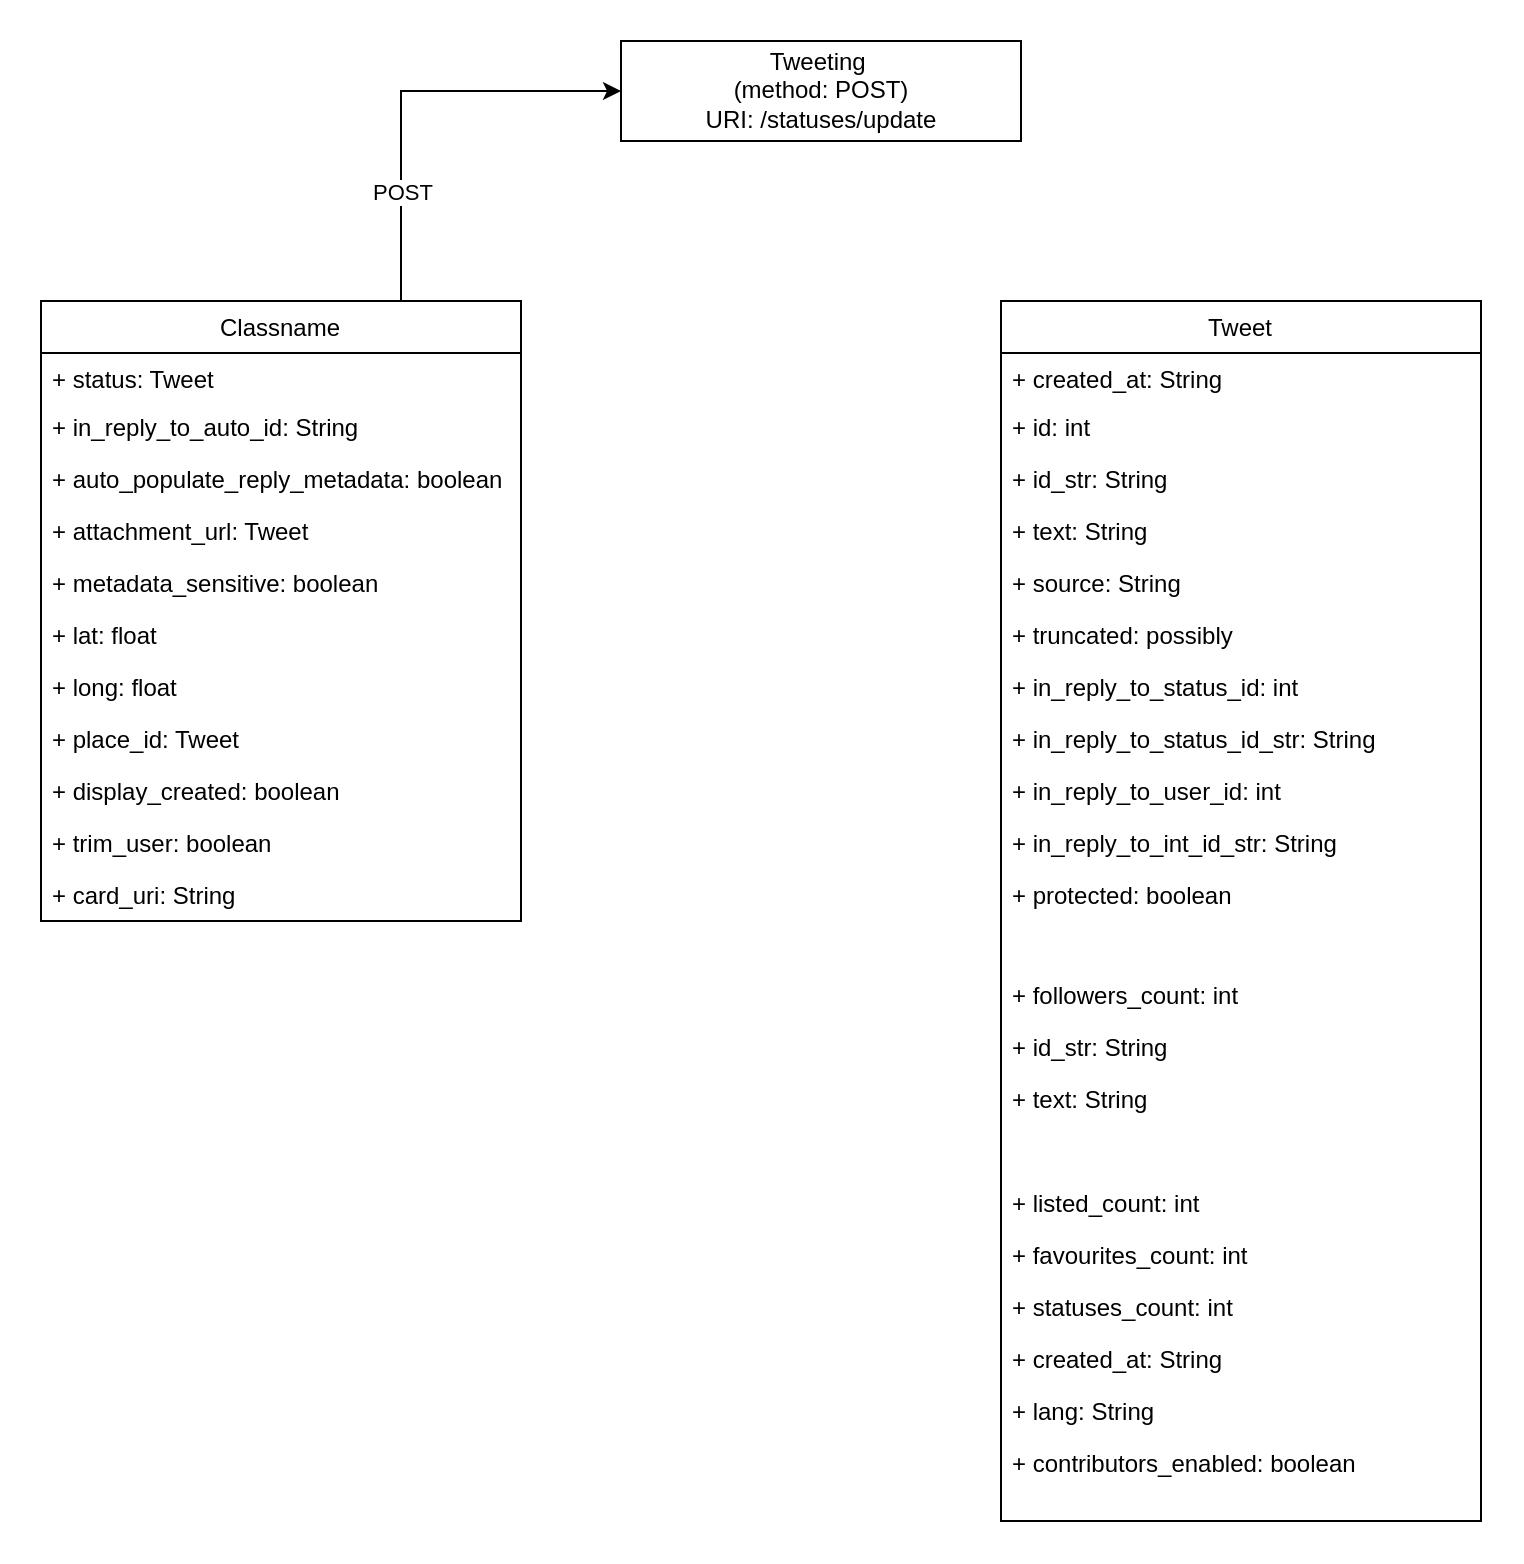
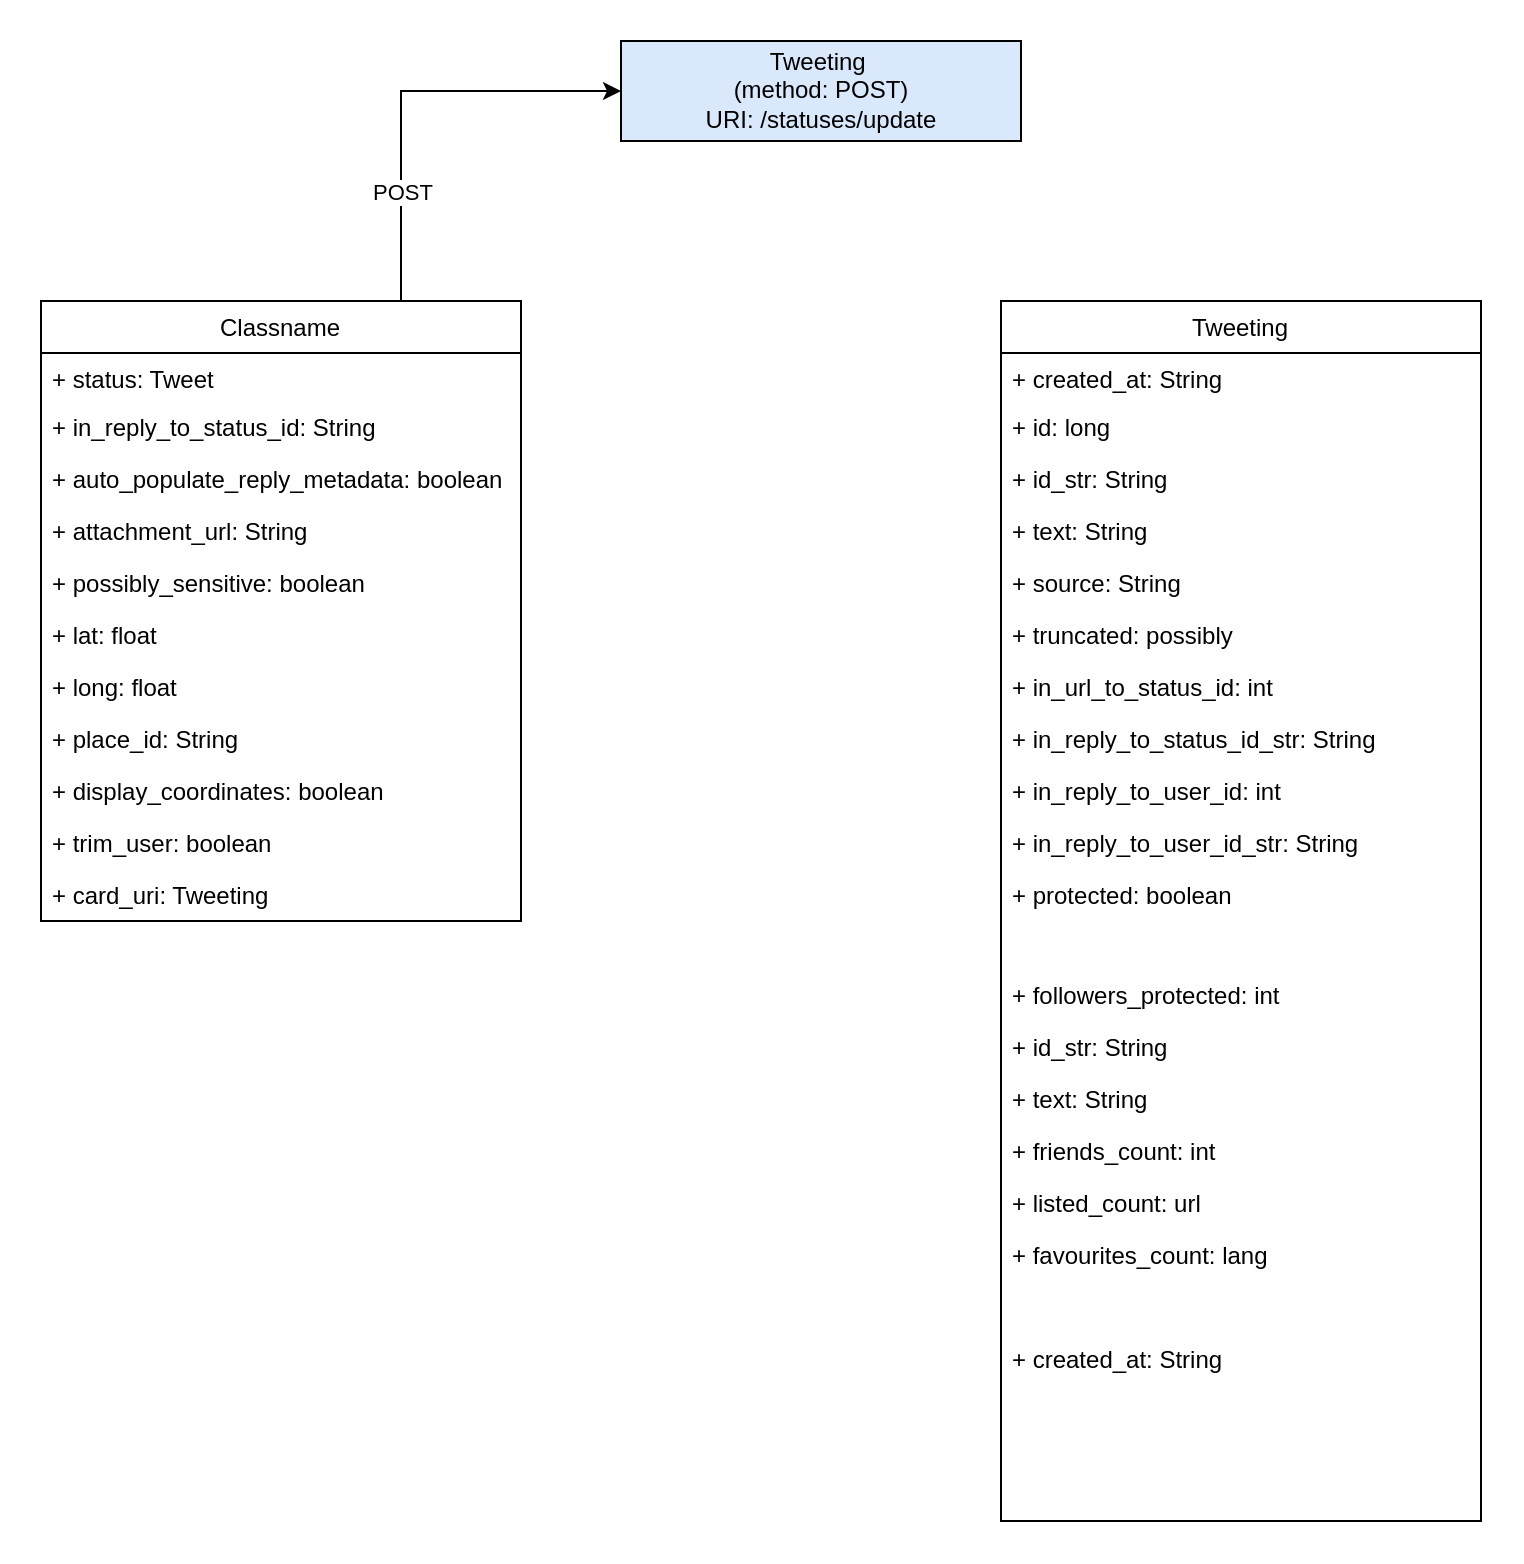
- <mxCell id="2" value="Tweeting&amp;nbsp;&lt;br&gt;(method: POST)&lt;br&gt;URI: /statuses/update" style="html=1;" vertex="1" parent="1"><mxGeometry x="310" y="20" width="200" height="50" as="geometry" /></mxCell>
+ <mxCell id="2" value="Tweeting&amp;nbsp;&lt;br&gt;(method: POST)&lt;br&gt;URI: /statuses/update" style="html=1;fillColor=#dae8fc;" vertex="1" parent="1"><mxGeometry x="310" y="20" width="200" height="50" as="geometry" /></mxCell>
- <mxCell id="17" value="Tweet" style="swimlane;fontStyle=0;childLayout=stackLayout;horizontal=1;startSize=26;fillColor=none;horizontalStack=0;resizeParent=1;resizeParentMax=0;resizeLast=0;collapsible=1;marginBottom=0;" vertex="1" parent="1"><mxGeometry x="500" y="150" width="240" height="610" as="geometry" /></mxCell>
+ <mxCell id="17" value="Tweeting" style="swimlane;fontStyle=0;childLayout=stackLayout;horizontal=1;startSize=26;fillColor=none;horizontalStack=0;resizeParent=1;resizeParentMax=0;resizeLast=0;collapsible=1;marginBottom=0;" vertex="1" parent="1"><mxGeometry x="500" y="150" width="240" height="610" as="geometry" /></mxCell>
- <mxCell id="7" value="+ in_reply_to_auto_id: String" style="text;strokeColor=none;fillColor=none;align=left;verticalAlign=top;spacingLeft=4;spacingRight=4;overflow=hidden;rotatable=0;points=[[0,0.5],[1,0.5]];portConstraint=eastwest;" vertex="1" parent="5"><mxGeometry y="50" width="240" height="26" as="geometry" /></mxCell>
+ <mxCell id="7" value="+ in_reply_to_status_id: String" style="text;strokeColor=none;fillColor=none;align=left;verticalAlign=top;spacingLeft=4;spacingRight=4;overflow=hidden;rotatable=0;points=[[0,0.5],[1,0.5]];portConstraint=eastwest;" vertex="1" parent="5"><mxGeometry y="50" width="240" height="26" as="geometry" /></mxCell>
- <mxCell id="19" value="+ id: int" style="text;strokeColor=none;fillColor=none;align=left;verticalAlign=top;spacingLeft=4;spacingRight=4;overflow=hidden;rotatable=0;points=[[0,0.5],[1,0.5]];portConstraint=eastwest;" vertex="1" parent="17"><mxGeometry y="50" width="240" height="26" as="geometry" /></mxCell>
+ <mxCell id="19" value="+ id: long" style="text;strokeColor=none;fillColor=none;align=left;verticalAlign=top;spacingLeft=4;spacingRight=4;overflow=hidden;rotatable=0;points=[[0,0.5],[1,0.5]];portConstraint=eastwest;" vertex="1" parent="17"><mxGeometry y="50" width="240" height="26" as="geometry" /></mxCell>
- <mxCell id="9" value="+ attachment_url: Tweet" style="text;strokeColor=none;fillColor=none;align=left;verticalAlign=top;spacingLeft=4;spacingRight=4;overflow=hidden;rotatable=0;points=[[0,0.5],[1,0.5]];portConstraint=eastwest;" vertex="1" parent="5"><mxGeometry y="102" width="240" height="26" as="geometry" /></mxCell>
+ <mxCell id="9" value="+ attachment_url: String" style="text;strokeColor=none;fillColor=none;align=left;verticalAlign=top;spacingLeft=4;spacingRight=4;overflow=hidden;rotatable=0;points=[[0,0.5],[1,0.5]];portConstraint=eastwest;" vertex="1" parent="5"><mxGeometry y="102" width="240" height="26" as="geometry" /></mxCell>
- <mxCell id="10" value="+ metadata_sensitive: boolean" style="text;strokeColor=none;fillColor=none;align=left;verticalAlign=top;spacingLeft=4;spacingRight=4;overflow=hidden;rotatable=0;points=[[0,0.5],[1,0.5]];portConstraint=eastwest;" vertex="1" parent="5"><mxGeometry y="128" width="240" height="26" as="geometry" /></mxCell>
+ <mxCell id="10" value="+ possibly_sensitive: boolean" style="text;strokeColor=none;fillColor=none;align=left;verticalAlign=top;spacingLeft=4;spacingRight=4;overflow=hidden;rotatable=0;points=[[0,0.5],[1,0.5]];portConstraint=eastwest;" vertex="1" parent="5"><mxGeometry y="128" width="240" height="26" as="geometry" /></mxCell>
- <mxCell id="24" value="+ in_reply_to_status_id: int" style="text;strokeColor=none;fillColor=none;align=left;verticalAlign=top;spacingLeft=4;spacingRight=4;overflow=hidden;rotatable=0;points=[[0,0.5],[1,0.5]];portConstraint=eastwest;" vertex="1" parent="17"><mxGeometry y="180" width="240" height="26" as="geometry" /></mxCell>
+ <mxCell id="24" value="+ in_url_to_status_id: int" style="text;strokeColor=none;fillColor=none;align=left;verticalAlign=top;spacingLeft=4;spacingRight=4;overflow=hidden;rotatable=0;points=[[0,0.5],[1,0.5]];portConstraint=eastwest;" vertex="1" parent="17"><mxGeometry y="180" width="240" height="26" as="geometry" /></mxCell>
- <mxCell id="13" value="+ place_id: Tweet" style="text;strokeColor=none;fillColor=none;align=left;verticalAlign=top;spacingLeft=4;spacingRight=4;overflow=hidden;rotatable=0;points=[[0,0.5],[1,0.5]];portConstraint=eastwest;" vertex="1" parent="5"><mxGeometry y="206" width="240" height="26" as="geometry" /></mxCell>
+ <mxCell id="13" value="+ place_id: String" style="text;strokeColor=none;fillColor=none;align=left;verticalAlign=top;spacingLeft=4;spacingRight=4;overflow=hidden;rotatable=0;points=[[0,0.5],[1,0.5]];portConstraint=eastwest;" vertex="1" parent="5"><mxGeometry y="206" width="240" height="26" as="geometry" /></mxCell>
- <mxCell id="14" value="+ display_created: boolean" style="text;strokeColor=none;fillColor=none;align=left;verticalAlign=top;spacingLeft=4;spacingRight=4;overflow=hidden;rotatable=0;points=[[0,0.5],[1,0.5]];portConstraint=eastwest;" vertex="1" parent="5"><mxGeometry y="232" width="240" height="26" as="geometry" /></mxCell>
+ <mxCell id="14" value="+ display_coordinates: boolean" style="text;strokeColor=none;fillColor=none;align=left;verticalAlign=top;spacingLeft=4;spacingRight=4;overflow=hidden;rotatable=0;points=[[0,0.5],[1,0.5]];portConstraint=eastwest;" vertex="1" parent="5"><mxGeometry y="232" width="240" height="26" as="geometry" /></mxCell>
- <mxCell id="27" value="+ in_reply_to_int_id_str: String" style="text;strokeColor=none;fillColor=none;align=left;verticalAlign=top;spacingLeft=4;spacingRight=4;overflow=hidden;rotatable=0;points=[[0,0.5],[1,0.5]];portConstraint=eastwest;" vertex="1" parent="17"><mxGeometry y="258" width="240" height="26" as="geometry" /></mxCell>
+ <mxCell id="27" value="+ in_reply_to_user_id_str: String" style="text;strokeColor=none;fillColor=none;align=left;verticalAlign=top;spacingLeft=4;spacingRight=4;overflow=hidden;rotatable=0;points=[[0,0.5],[1,0.5]];portConstraint=eastwest;" vertex="1" parent="17"><mxGeometry y="258" width="240" height="26" as="geometry" /></mxCell>
- <mxCell id="16" value="+ card_uri: String" style="text;strokeColor=none;fillColor=none;align=left;verticalAlign=top;spacingLeft=4;spacingRight=4;overflow=hidden;rotatable=0;points=[[0,0.5],[1,0.5]];portConstraint=eastwest;" vertex="1" parent="5"><mxGeometry y="284" width="240" height="26" as="geometry" /></mxCell>
+ <mxCell id="16" value="+ card_uri: Tweeting" style="text;strokeColor=none;fillColor=none;align=left;verticalAlign=top;spacingLeft=4;spacingRight=4;overflow=hidden;rotatable=0;points=[[0,0.5],[1,0.5]];portConstraint=eastwest;" vertex="1" parent="5"><mxGeometry y="284" width="240" height="26" as="geometry" /></mxCell>
- <mxCell id="29" value="+ followers_count: int" style="text;strokeColor=none;fillColor=none;align=left;verticalAlign=top;spacingLeft=4;spacingRight=4;overflow=hidden;rotatable=0;points=[[0,0.5],[1,0.5]];portConstraint=eastwest;" vertex="1" parent="1"><mxGeometry x="500" y="484" width="240" height="26" as="geometry" /></mxCell>
+ <mxCell id="29" value="+ followers_protected: int" style="text;strokeColor=none;fillColor=none;align=left;verticalAlign=top;spacingLeft=4;spacingRight=4;overflow=hidden;rotatable=0;points=[[0,0.5],[1,0.5]];portConstraint=eastwest;" vertex="1" parent="1"><mxGeometry x="500" y="484" width="240" height="26" as="geometry" /></mxCell>
+ <mxCell id="32" value="+ friends_count: int" style="text;strokeColor=none;fillColor=none;align=left;verticalAlign=top;spacingLeft=4;spacingRight=4;overflow=hidden;rotatable=0;points=[[0,0.5],[1,0.5]];portConstraint=eastwest;" vertex="1" parent="1"><mxGeometry x="500" y="562" width="240" height="26" as="geometry" /></mxCell>
- <mxCell id="33" value="+ listed_count: int" style="text;strokeColor=none;fillColor=none;align=left;verticalAlign=top;spacingLeft=4;spacingRight=4;overflow=hidden;rotatable=0;points=[[0,0.5],[1,0.5]];portConstraint=eastwest;" vertex="1" parent="1"><mxGeometry x="500" y="588" width="240" height="26" as="geometry" /></mxCell>
+ <mxCell id="33" value="+ listed_count: url" style="text;strokeColor=none;fillColor=none;align=left;verticalAlign=top;spacingLeft=4;spacingRight=4;overflow=hidden;rotatable=0;points=[[0,0.5],[1,0.5]];portConstraint=eastwest;" vertex="1" parent="1"><mxGeometry x="500" y="588" width="240" height="26" as="geometry" /></mxCell>
- <mxCell id="34" value="+ favourites_count: int" style="text;strokeColor=none;fillColor=none;align=left;verticalAlign=top;spacingLeft=4;spacingRight=4;overflow=hidden;rotatable=0;points=[[0,0.5],[1,0.5]];portConstraint=eastwest;" vertex="1" parent="1"><mxGeometry x="500" y="614" width="240" height="26" as="geometry" /></mxCell>
+ <mxCell id="34" value="+ favourites_count: lang" style="text;strokeColor=none;fillColor=none;align=left;verticalAlign=top;spacingLeft=4;spacingRight=4;overflow=hidden;rotatable=0;points=[[0,0.5],[1,0.5]];portConstraint=eastwest;" vertex="1" parent="1"><mxGeometry x="500" y="614" width="240" height="26" as="geometry" /></mxCell>
- <mxCell id="35" value="+ statuses_count: int" style="text;strokeColor=none;fillColor=none;align=left;verticalAlign=top;spacingLeft=4;spacingRight=4;overflow=hidden;rotatable=0;points=[[0,0.5],[1,0.5]];portConstraint=eastwest;" vertex="1" parent="1"><mxGeometry x="500" y="640" width="240" height="26" as="geometry" /></mxCell>
- <mxCell id="37" value="+ lang: String" style="text;strokeColor=none;fillColor=none;align=left;verticalAlign=top;spacingLeft=4;spacingRight=4;overflow=hidden;rotatable=0;points=[[0,0.5],[1,0.5]];portConstraint=eastwest;" vertex="1" parent="1"><mxGeometry x="500" y="692" width="240" height="26" as="geometry" /></mxCell>
- <mxCell id="38" value="+ contributors_enabled: boolean" style="text;strokeColor=none;fillColor=none;align=left;verticalAlign=top;spacingLeft=4;spacingRight=4;overflow=hidden;rotatable=0;points=[[0,0.5],[1,0.5]];portConstraint=eastwest;" vertex="1" parent="1"><mxGeometry x="500" y="718" width="240" height="26" as="geometry" /></mxCell>
